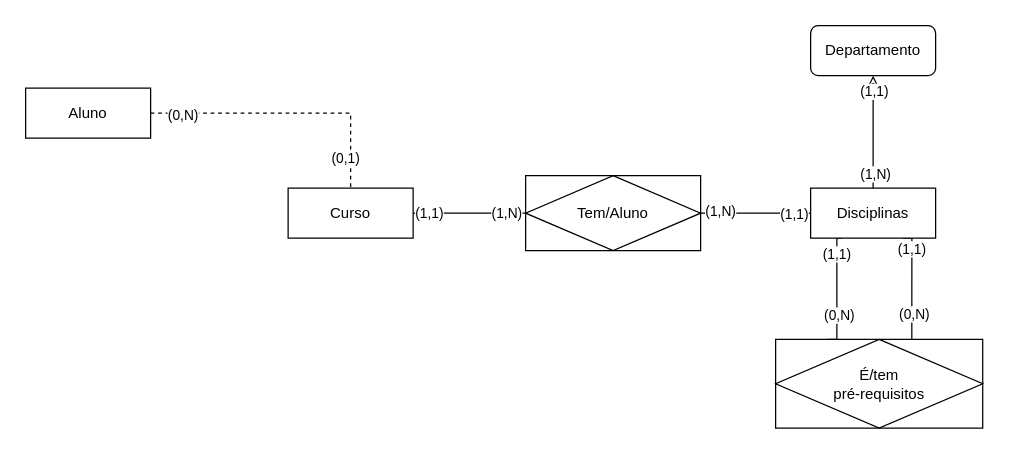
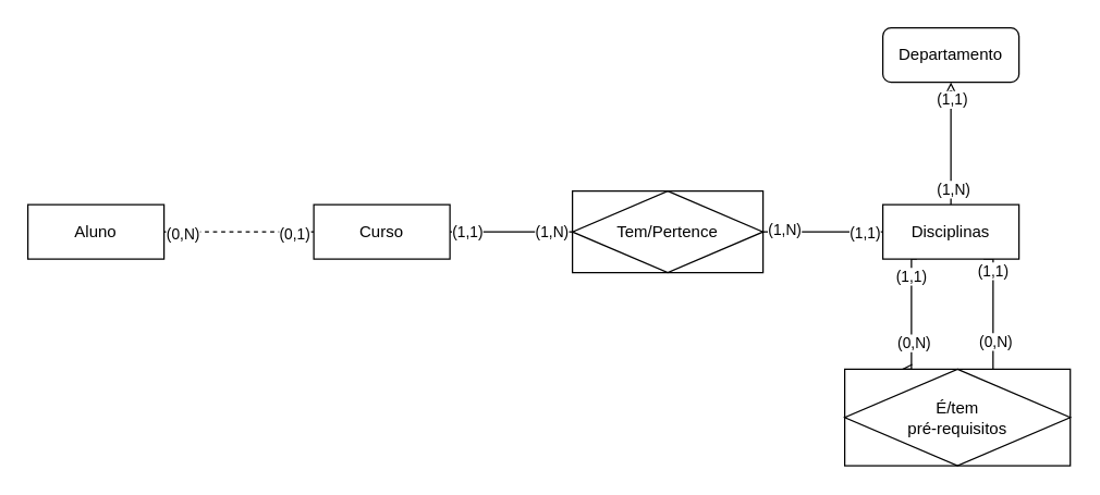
- <mxCell id="5" value="Aluno" style="whiteSpace=wrap;html=1;align=center;" vertex="1" parent="1"><mxGeometry x="20" y="70" width="100" height="40" as="geometry" /></mxCell>
+ <mxCell id="5" value="Aluno" style="whiteSpace=wrap;html=1;align=center;" vertex="1" parent="1"><mxGeometry x="20" y="150" width="100" height="40" as="geometry" /></mxCell>
- <mxCell id="25" value="Tem/Aluno" style="shape=associativeEntity;whiteSpace=wrap;html=1;align=center;" vertex="1" parent="1"><mxGeometry x="420" y="140" width="140" height="60" as="geometry" /></mxCell>
+ <mxCell id="25" value="Tem/Pertence" style="shape=associativeEntity;whiteSpace=wrap;html=1;align=center;" vertex="1" parent="1"><mxGeometry x="420" y="140" width="140" height="60" as="geometry" /></mxCell>
- <mxCell id="10" style="edgeStyle=orthogonalEdgeStyle;rounded=0;orthogonalLoop=1;jettySize=auto;html=1;exitX=0.25;exitY=1;exitDx=0;exitDy=0;entryX=0.25;entryY=0;entryDx=0;entryDy=0;endArrow=none;endFill=0;" edge="1" parent="1" source="19" target="21"><mxGeometry relative="1" as="geometry"><Array as="points"><mxPoint x="669" y="190" /></Array></mxGeometry></mxCell>
+ <mxCell id="10" style="edgeStyle=orthogonalEdgeStyle;rounded=0;orthogonalLoop=1;jettySize=auto;html=1;exitX=0.25;exitY=1;exitDx=0;exitDy=0;entryX=0.25;entryY=0;entryDx=0;entryDy=0;endArrow=open;endFill=0;" edge="1" parent="1" source="19" target="21"><mxGeometry relative="1" as="geometry"><Array as="points"><mxPoint x="669" y="190" /></Array></mxGeometry></mxCell>
